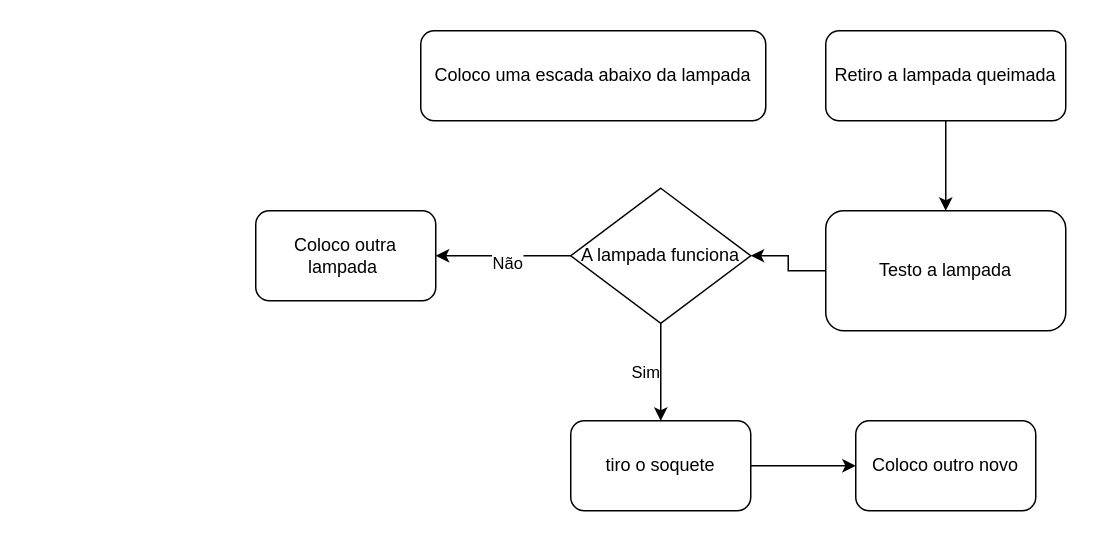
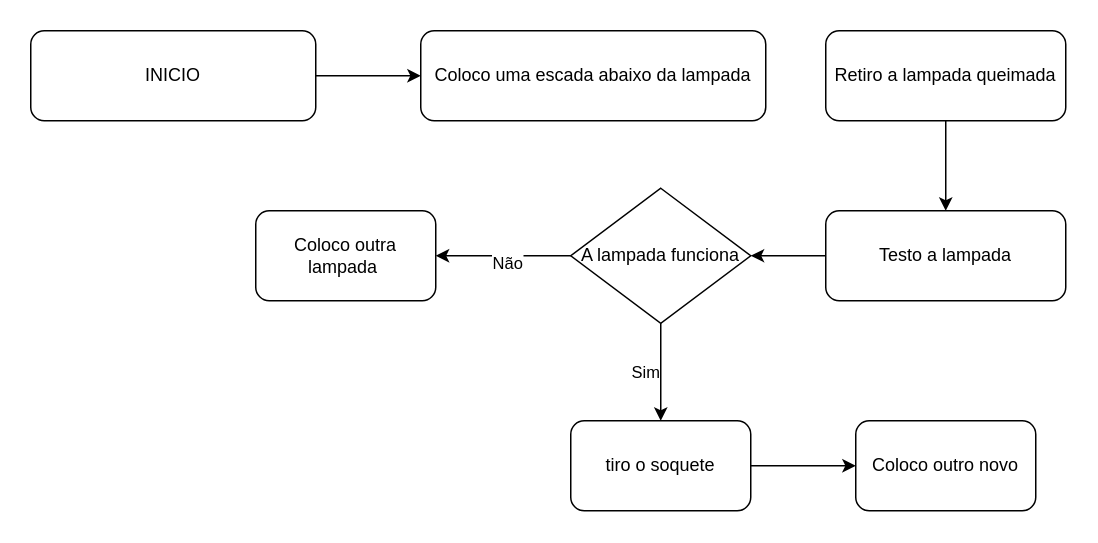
+ <mxCell id="3" value="INICIO" style="rounded=1;whiteSpace=wrap;html=1;" vertex="1" parent="1"><mxGeometry x="20" y="20" width="190" height="60" as="geometry" /></mxCell>
+ <mxCell id="2" style="edgeStyle=orthogonalEdgeStyle;rounded=0;orthogonalLoop=1;jettySize=auto;html=1;entryX=0;entryY=0.5;entryDx=0;entryDy=0;" edge="1" parent="1" source="3" target="4"><mxGeometry relative="1" as="geometry" /></mxCell>
- <mxCell id="8" value="Testo a lampada" style="rounded=1;whiteSpace=wrap;html=1;" vertex="1" parent="1"><mxGeometry x="550" y="140" width="160" height="80" as="geometry" /></mxCell>
+ <mxCell id="8" value="Testo a lampada" style="rounded=1;whiteSpace=wrap;html=1;" vertex="1" parent="1"><mxGeometry x="550" y="140" width="160" height="60" as="geometry" /></mxCell>
